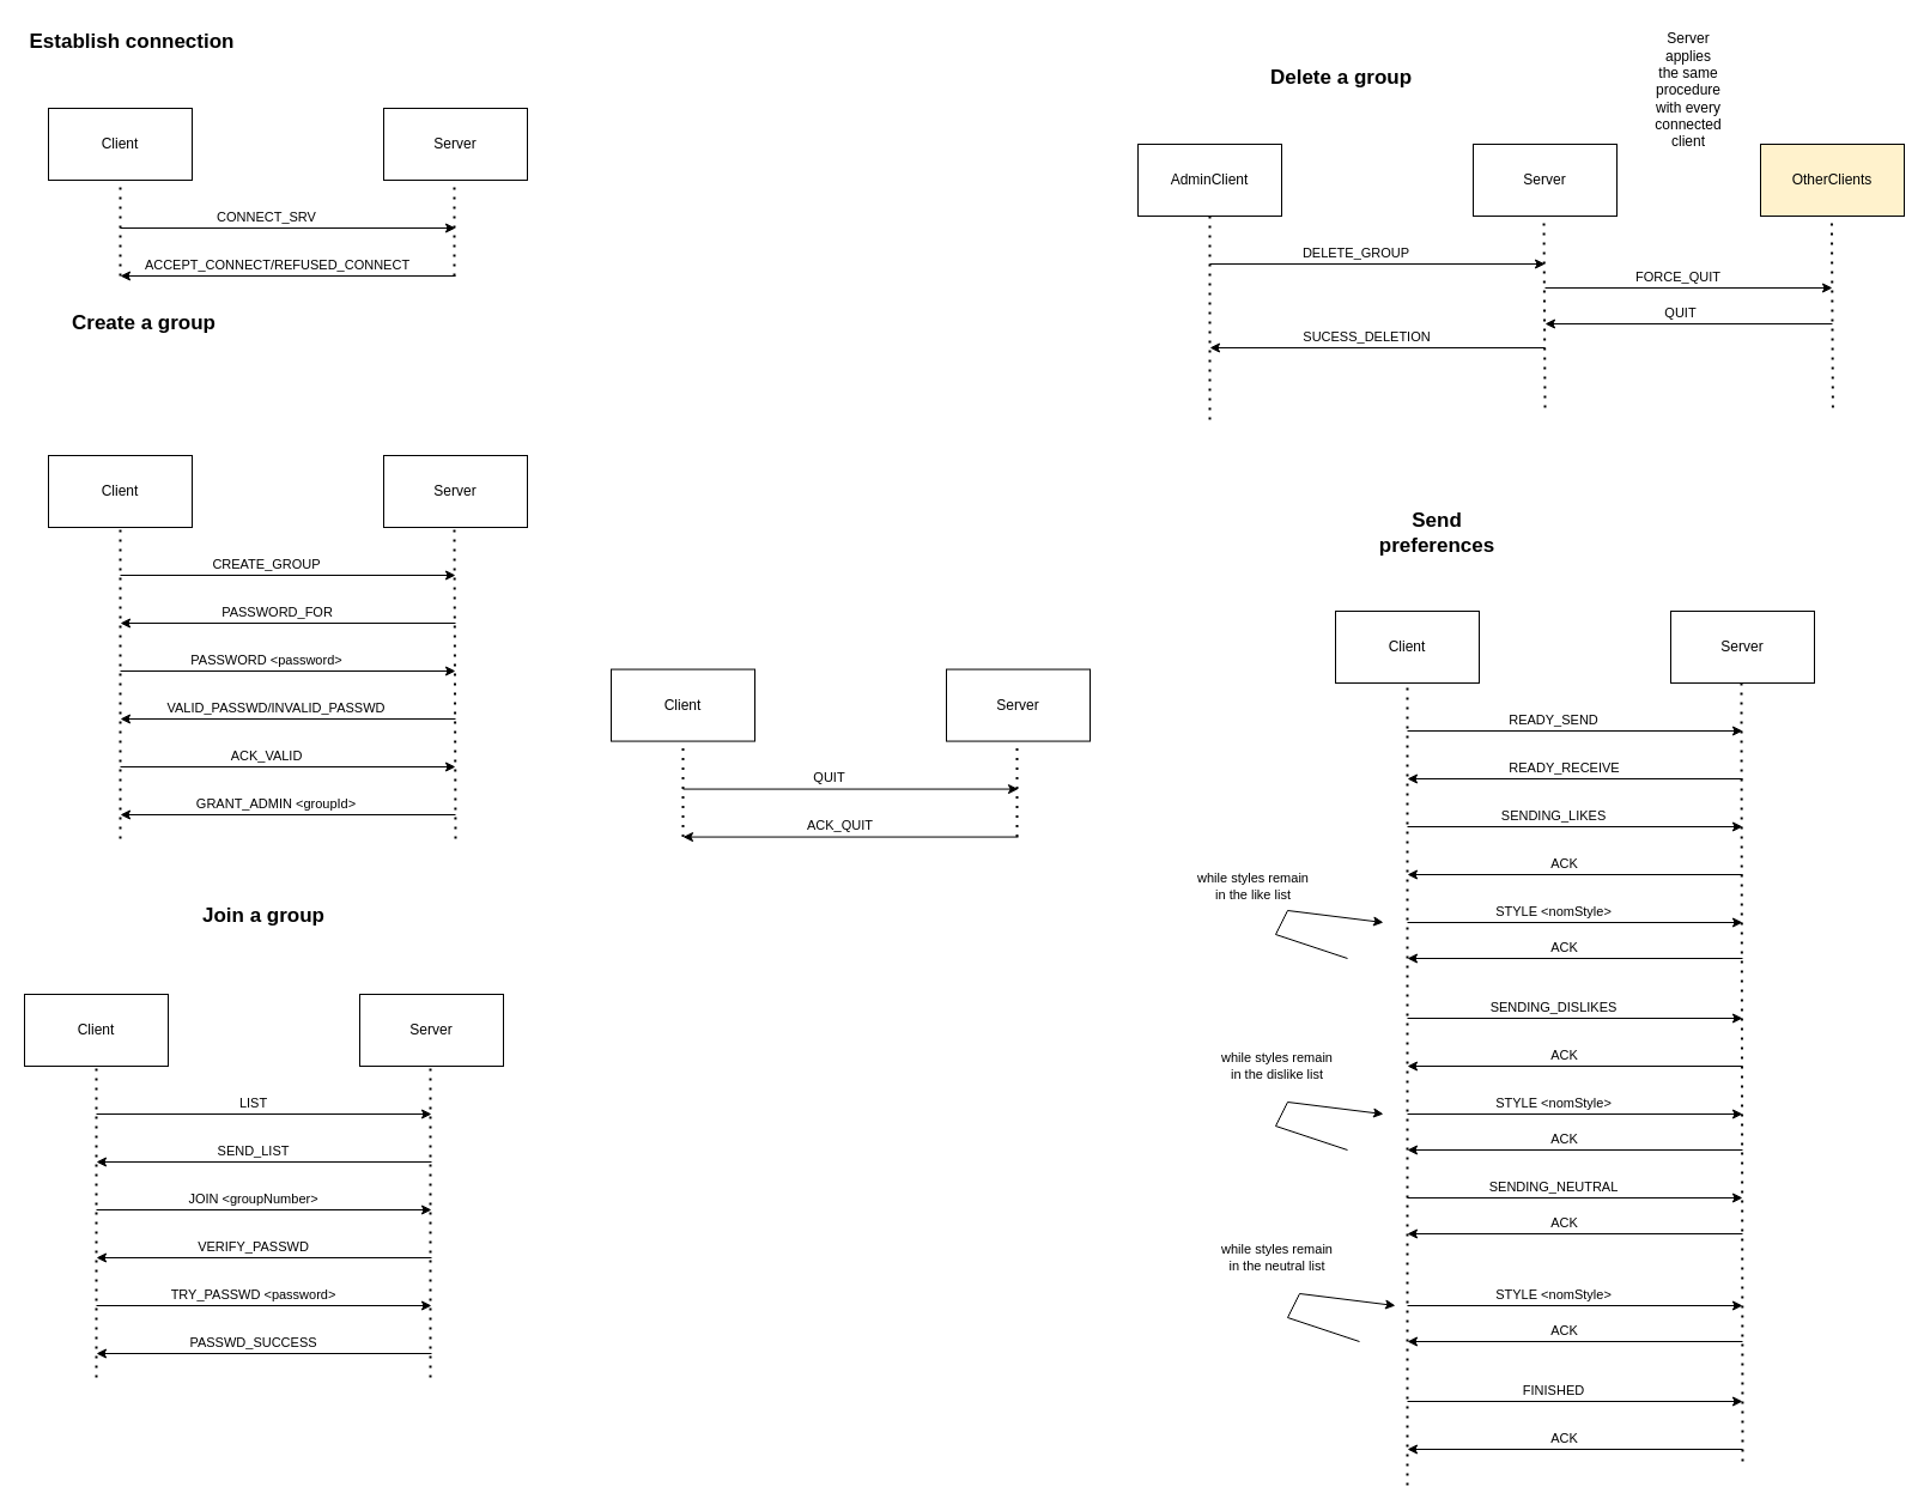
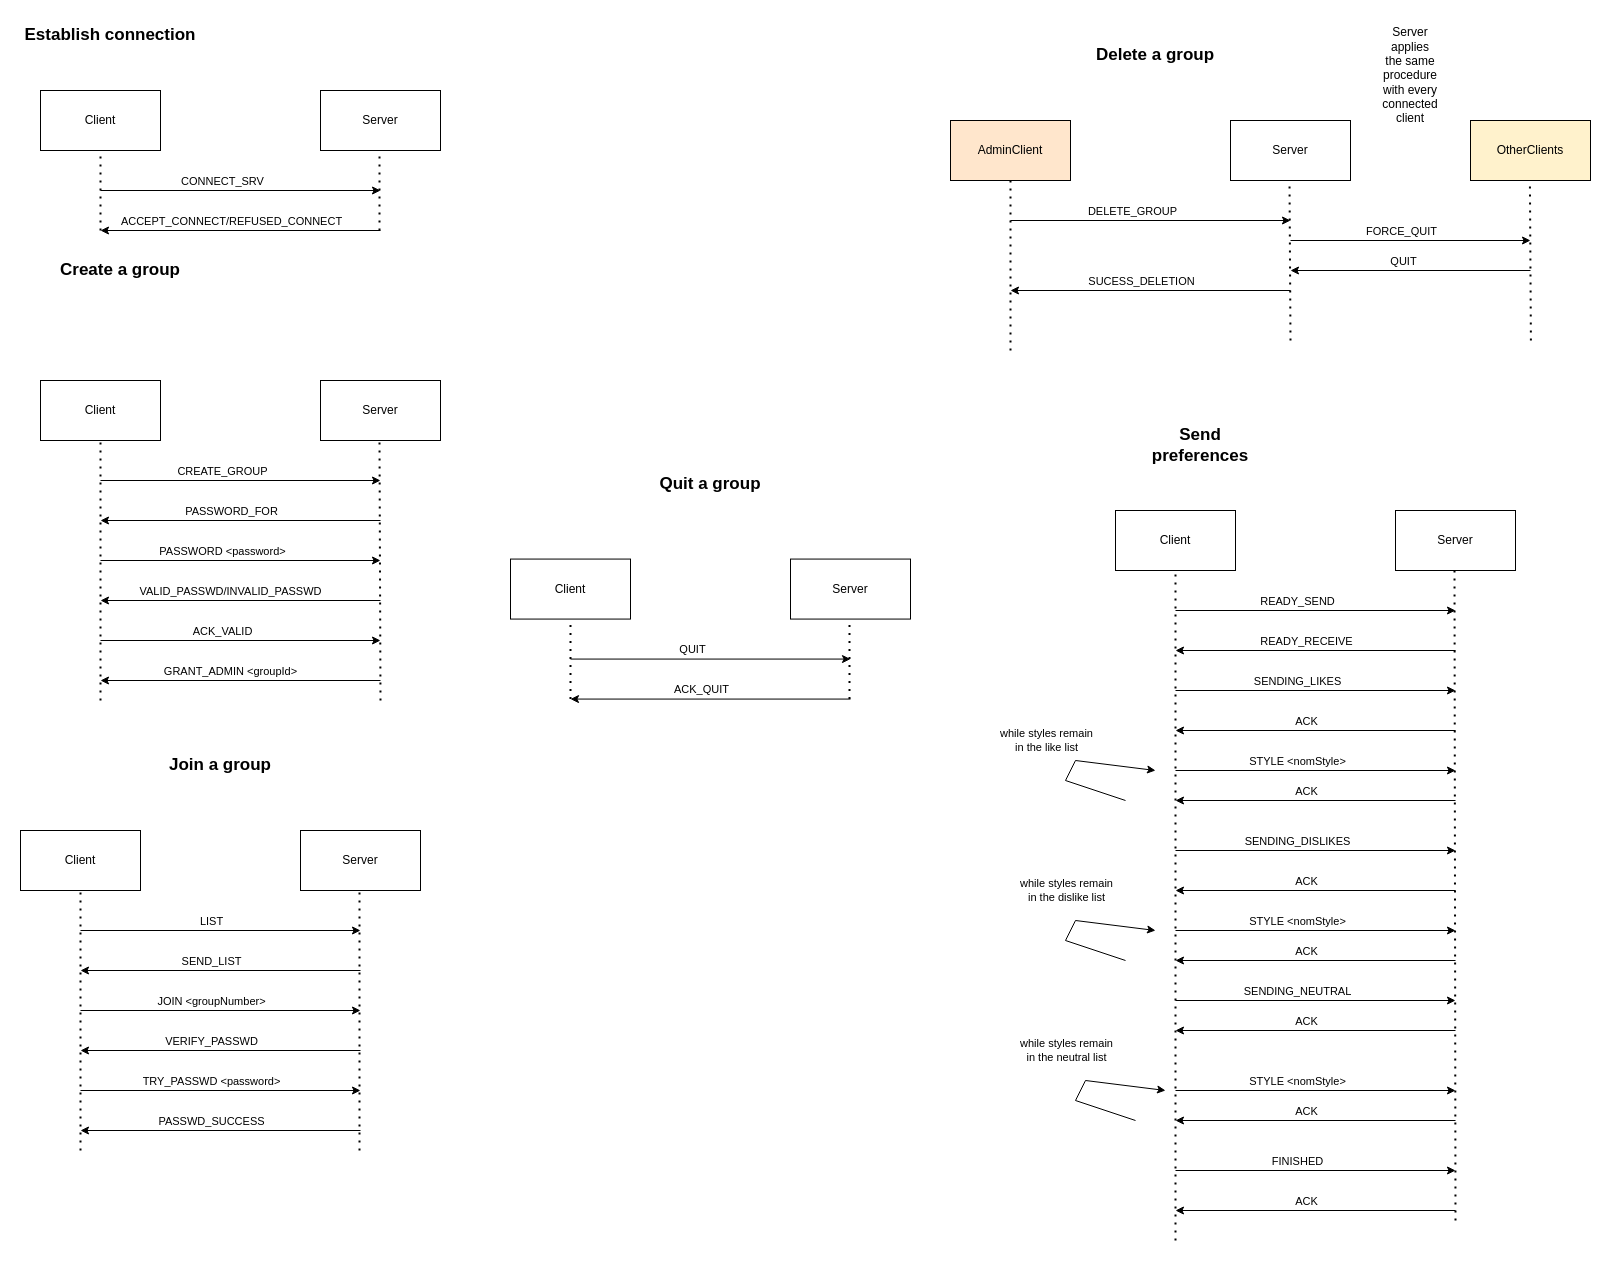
- <mxCell id="24" value="&lt;span style=&quot;font-size: 17px;&quot;&gt;&lt;b&gt;Delete a group&lt;/b&gt;&lt;/span&gt;" style="text;html=1;strokeColor=none;fillColor=none;align=center;verticalAlign=middle;whiteSpace=wrap;rounded=0;" parent="1" vertex="1"><mxGeometry x="1055" y="50" width="130" height="30" as="geometry" /></mxCell>
+ <mxCell id="24" value="&lt;span style=&quot;font-size: 17px;&quot;&gt;&lt;b&gt;Delete a group&lt;/b&gt;&lt;/span&gt;" style="text;html=1;strokeColor=none;fillColor=none;align=center;verticalAlign=middle;whiteSpace=wrap;rounded=0;" parent="1" vertex="1"><mxGeometry x="1090" y="40" width="130" height="30" as="geometry" /></mxCell>
- <mxCell id="25" value="AdminClient" style="rounded=0;whiteSpace=wrap;html=1;" parent="1" vertex="1"><mxGeometry x="950" y="120" width="120" height="60" as="geometry" /></mxCell>
+ <mxCell id="25" value="AdminClient" style="rounded=0;whiteSpace=wrap;html=1;fillColor=#ffe6cc;" parent="1" vertex="1"><mxGeometry x="950" y="120" width="120" height="60" as="geometry" /></mxCell>
+ <mxCell id="57" value="&lt;span style=&quot;font-size: 17px;&quot;&gt;&lt;b&gt;Quit a group&lt;/b&gt;&lt;/span&gt;" style="text;html=1;strokeColor=none;fillColor=none;align=center;verticalAlign=middle;whiteSpace=wrap;rounded=0;" parent="1" vertex="1"><mxGeometry x="640" y="468.57" width="140" height="30" as="geometry" /></mxCell>
